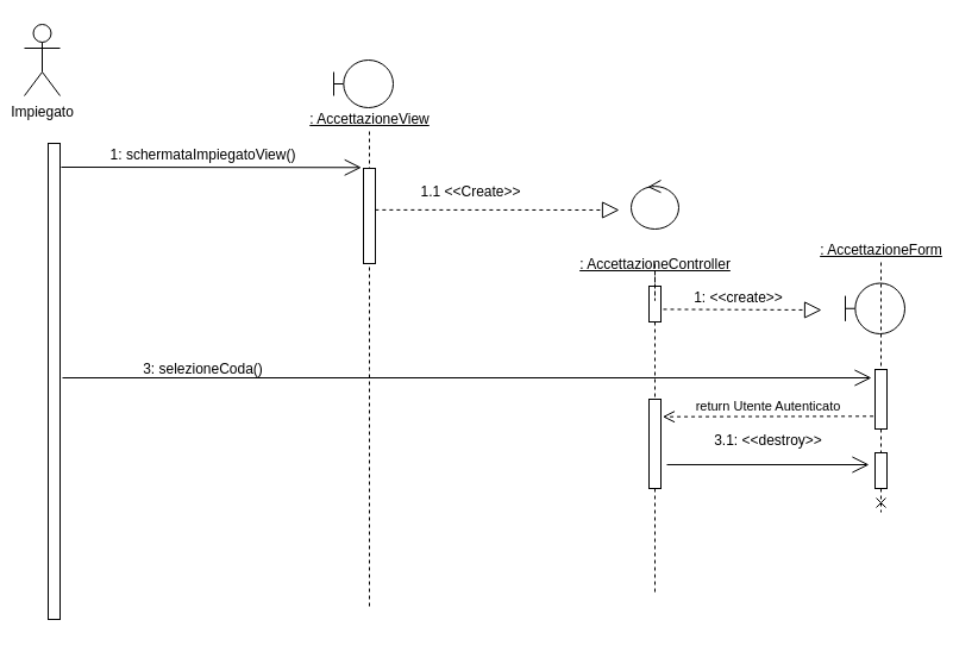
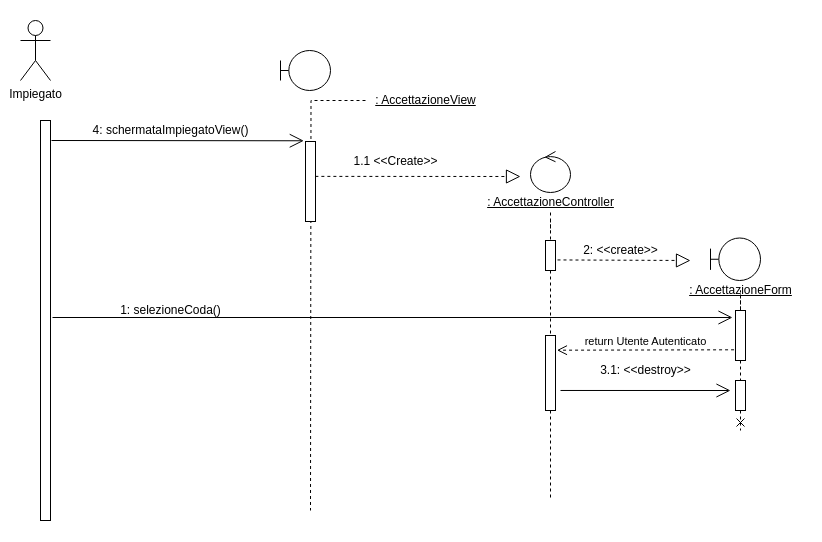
- <mxCell id="6" value="&lt;u&gt;: AccettazioneView&lt;/u&gt;" style="text;html=1;align=center;verticalAlign=middle;resizable=0;points=[];autosize=1;" vertex="1" parent="1"><mxGeometry x="250" y="90" width="120" height="20" as="geometry" /></mxCell>
+ <mxCell id="6" value="&lt;u&gt;: AccettazioneView&lt;/u&gt;" style="text;html=1;align=center;verticalAlign=middle;resizable=0;points=[];autosize=1;" vertex="1" parent="1"><mxGeometry x="365" y="90" width="120" height="20" as="geometry" /></mxCell>
- <mxCell id="9" value="1: schermataImpiegatoView()" style="text;html=1;align=center;verticalAlign=middle;resizable=0;points=[];autosize=1;" vertex="1" parent="1"><mxGeometry x="80" y="120" width="180" height="20" as="geometry" /></mxCell>
+ <mxCell id="9" value="4: schermataImpiegatoView()" style="text;html=1;align=center;verticalAlign=middle;resizable=0;points=[];autosize=1;" vertex="1" parent="1"><mxGeometry x="80" y="120" width="180" height="20" as="geometry" /></mxCell>
- <mxCell id="21" value="&lt;div&gt;&lt;u&gt;: AccettazioneForm&lt;/u&gt;&lt;/div&gt;" style="text;html=1;align=center;verticalAlign=middle;resizable=0;points=[];autosize=1;" vertex="1" parent="1"><mxGeometry x="680" y="200" width="120" height="20" as="geometry" /></mxCell>
+ <mxCell id="21" value="&lt;div&gt;&lt;u&gt;: AccettazioneForm&lt;/u&gt;&lt;/div&gt;" style="text;html=1;align=center;verticalAlign=middle;resizable=0;points=[];autosize=1;" vertex="1" parent="1"><mxGeometry x="680" y="280" width="120" height="20" as="geometry" /></mxCell>
- <mxCell id="14" value="&lt;u&gt;: AccettazioneController&lt;/u&gt;" style="text;html=1;align=center;verticalAlign=middle;resizable=0;points=[];autosize=1;" vertex="1" parent="1"><mxGeometry x="480" y="212" width="140" height="20" as="geometry" /></mxCell>
+ <mxCell id="14" value="&lt;u&gt;: AccettazioneController&lt;/u&gt;" style="text;html=1;align=center;verticalAlign=middle;resizable=0;points=[];autosize=1;" vertex="1" parent="1"><mxGeometry x="480" y="192" width="140" height="20" as="geometry" /></mxCell>
- <mxCell id="18" value="1: &amp;lt;&amp;lt;create&amp;gt;&amp;gt;" style="text;html=1;align=center;verticalAlign=middle;resizable=0;points=[];autosize=1;" vertex="1" parent="1"><mxGeometry x="575" y="240" width="90" height="20" as="geometry" /></mxCell>
+ <mxCell id="18" value="2: &amp;lt;&amp;lt;create&amp;gt;&amp;gt;" style="text;html=1;align=center;verticalAlign=middle;resizable=0;points=[];autosize=1;" vertex="1" parent="1"><mxGeometry x="575" y="240" width="90" height="20" as="geometry" /></mxCell>
- <mxCell id="25" value="3: selezioneCoda()" style="text;html=1;align=center;verticalAlign=middle;resizable=0;points=[];autosize=1;" vertex="1" parent="1"><mxGeometry x="110" y="300" width="120" height="20" as="geometry" /></mxCell>
+ <mxCell id="25" value="1: selezioneCoda()" style="text;html=1;align=center;verticalAlign=middle;resizable=0;points=[];autosize=1;" vertex="1" parent="1"><mxGeometry x="110" y="300" width="120" height="20" as="geometry" /></mxCell>
